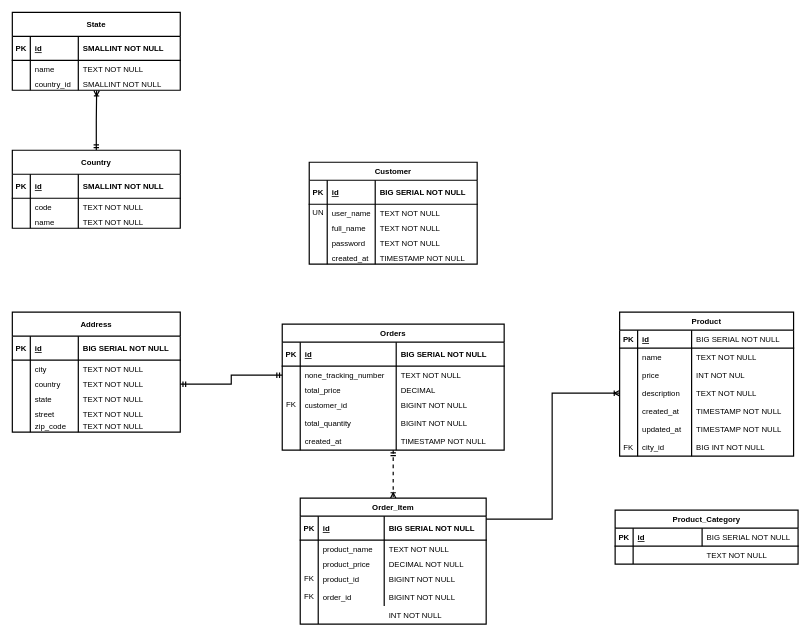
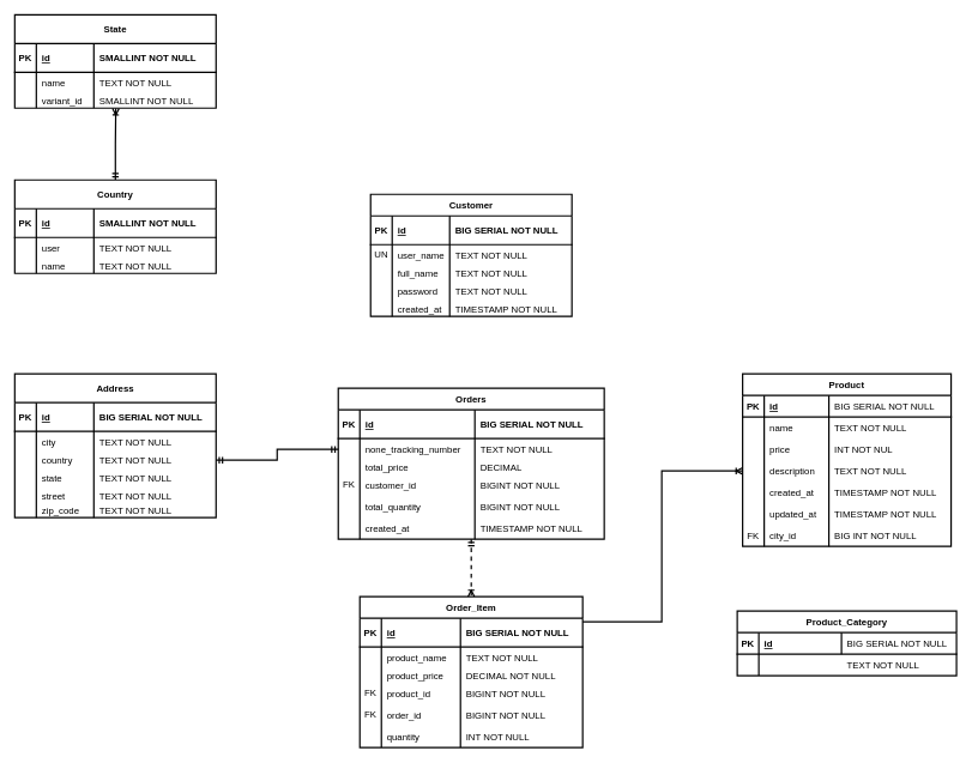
- <mxCell id="163" value="country_id" style="shape=partialRectangle;overflow=hidden;connectable=0;fillColor=none;top=0;left=0;bottom=0;right=0;align=left;spacingLeft=6;strokeWidth=2;fontSize=13;" parent="161" vertex="1"><mxGeometry x="30" width="80" height="20" as="geometry"><mxRectangle width="80" height="20" as="alternateBounds" /></mxGeometry></mxCell>
+ <mxCell id="163" value="variant_id" style="shape=partialRectangle;overflow=hidden;connectable=0;fillColor=none;top=0;left=0;bottom=0;right=0;align=left;spacingLeft=6;strokeWidth=2;fontSize=13;" parent="161" vertex="1"><mxGeometry x="30" width="80" height="20" as="geometry"><mxRectangle width="80" height="20" as="alternateBounds" /></mxGeometry></mxCell>
- <mxCell id="146" value="code" style="shape=partialRectangle;overflow=hidden;connectable=0;fillColor=none;top=0;left=0;bottom=0;right=0;align=left;spacingLeft=6;strokeWidth=2;fontSize=13;" parent="144" vertex="1"><mxGeometry x="30" width="80" height="30" as="geometry"><mxRectangle width="80" height="30" as="alternateBounds" /></mxGeometry></mxCell>
+ <mxCell id="146" value="user" style="shape=partialRectangle;overflow=hidden;connectable=0;fillColor=none;top=0;left=0;bottom=0;right=0;align=left;spacingLeft=6;strokeWidth=2;fontSize=13;" parent="144" vertex="1"><mxGeometry x="30" width="80" height="30" as="geometry"><mxRectangle width="80" height="30" as="alternateBounds" /></mxGeometry></mxCell>
+ <mxCell id="110" value="quantity" style="shape=partialRectangle;overflow=hidden;connectable=0;fillColor=none;top=0;left=0;bottom=0;right=0;align=left;spacingLeft=6;strokeWidth=2;fontSize=13;" parent="108" vertex="1"><mxGeometry x="30" width="110" height="30" as="geometry"><mxRectangle width="110" height="30" as="alternateBounds" /></mxGeometry></mxCell>
